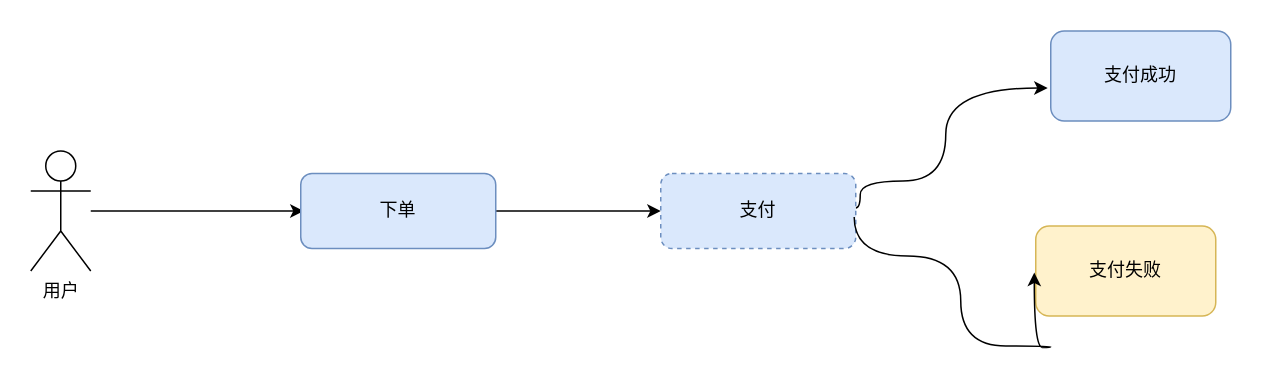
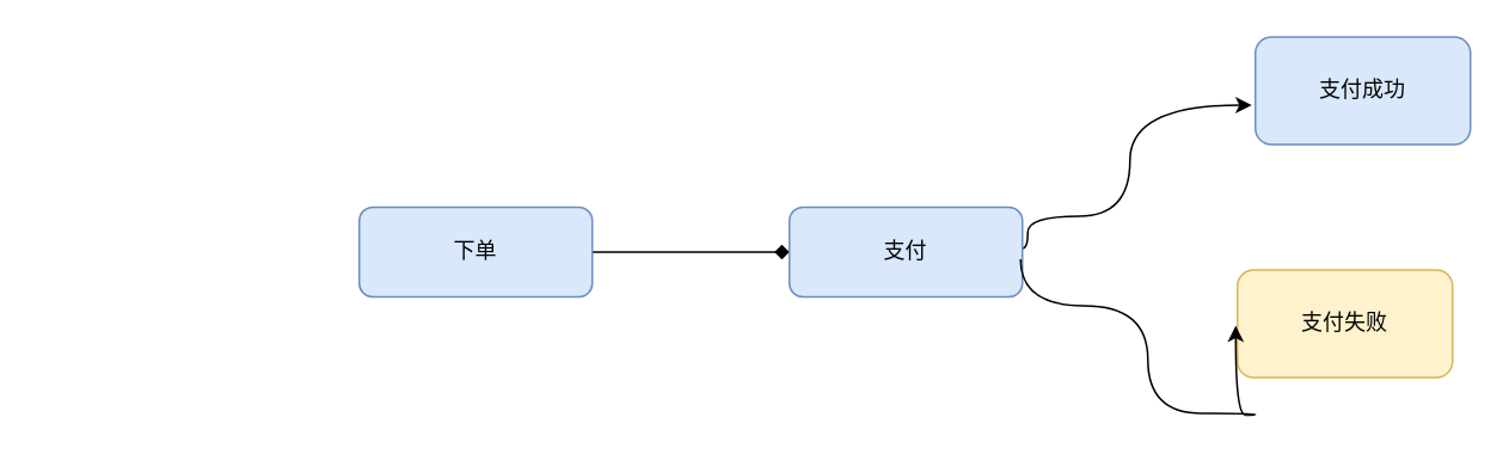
- <mxCell id="3" value="用户" style="shape=umlActor;verticalLabelPosition=bottom;verticalAlign=top;html=1;outlineConnect=0;" vertex="1" parent="1"><mxGeometry x="20" y="100" width="40" height="80" as="geometry" /></mxCell>
- <mxCell id="2" style="edgeStyle=orthogonalEdgeStyle;rounded=0;orthogonalLoop=1;jettySize=auto;html=1;entryX=0.015;entryY=0.5;entryDx=0;entryDy=0;entryPerimeter=0;" edge="1" parent="1" source="3" target="5"><mxGeometry relative="1" as="geometry" /></mxCell>
- <mxCell id="4" value="" style="edgeStyle=orthogonalEdgeStyle;rounded=0;orthogonalLoop=1;jettySize=auto;html=1;" edge="1" parent="1" source="5" target="7"><mxGeometry relative="1" as="geometry" /></mxCell>
+ <mxCell id="4" value="" style="edgeStyle=orthogonalEdgeStyle;rounded=0;orthogonalLoop=1;jettySize=auto;html=1;endArrow=diamond;" edge="1" parent="1" source="5" target="7"><mxGeometry relative="1" as="geometry" /></mxCell>
- <mxCell id="7" value="支付" style="rounded=1;whiteSpace=wrap;html=1;fillColor=#dae8fc;strokeColor=#6c8ebf;dashed=1;" vertex="1" parent="1"><mxGeometry x="440" y="115" width="130" height="50" as="geometry" /></mxCell>
+ <mxCell id="7" value="支付" style="rounded=1;whiteSpace=wrap;html=1;fillColor=#dae8fc;strokeColor=#6c8ebf;" vertex="1" parent="1"><mxGeometry x="440" y="115" width="130" height="50" as="geometry" /></mxCell>
